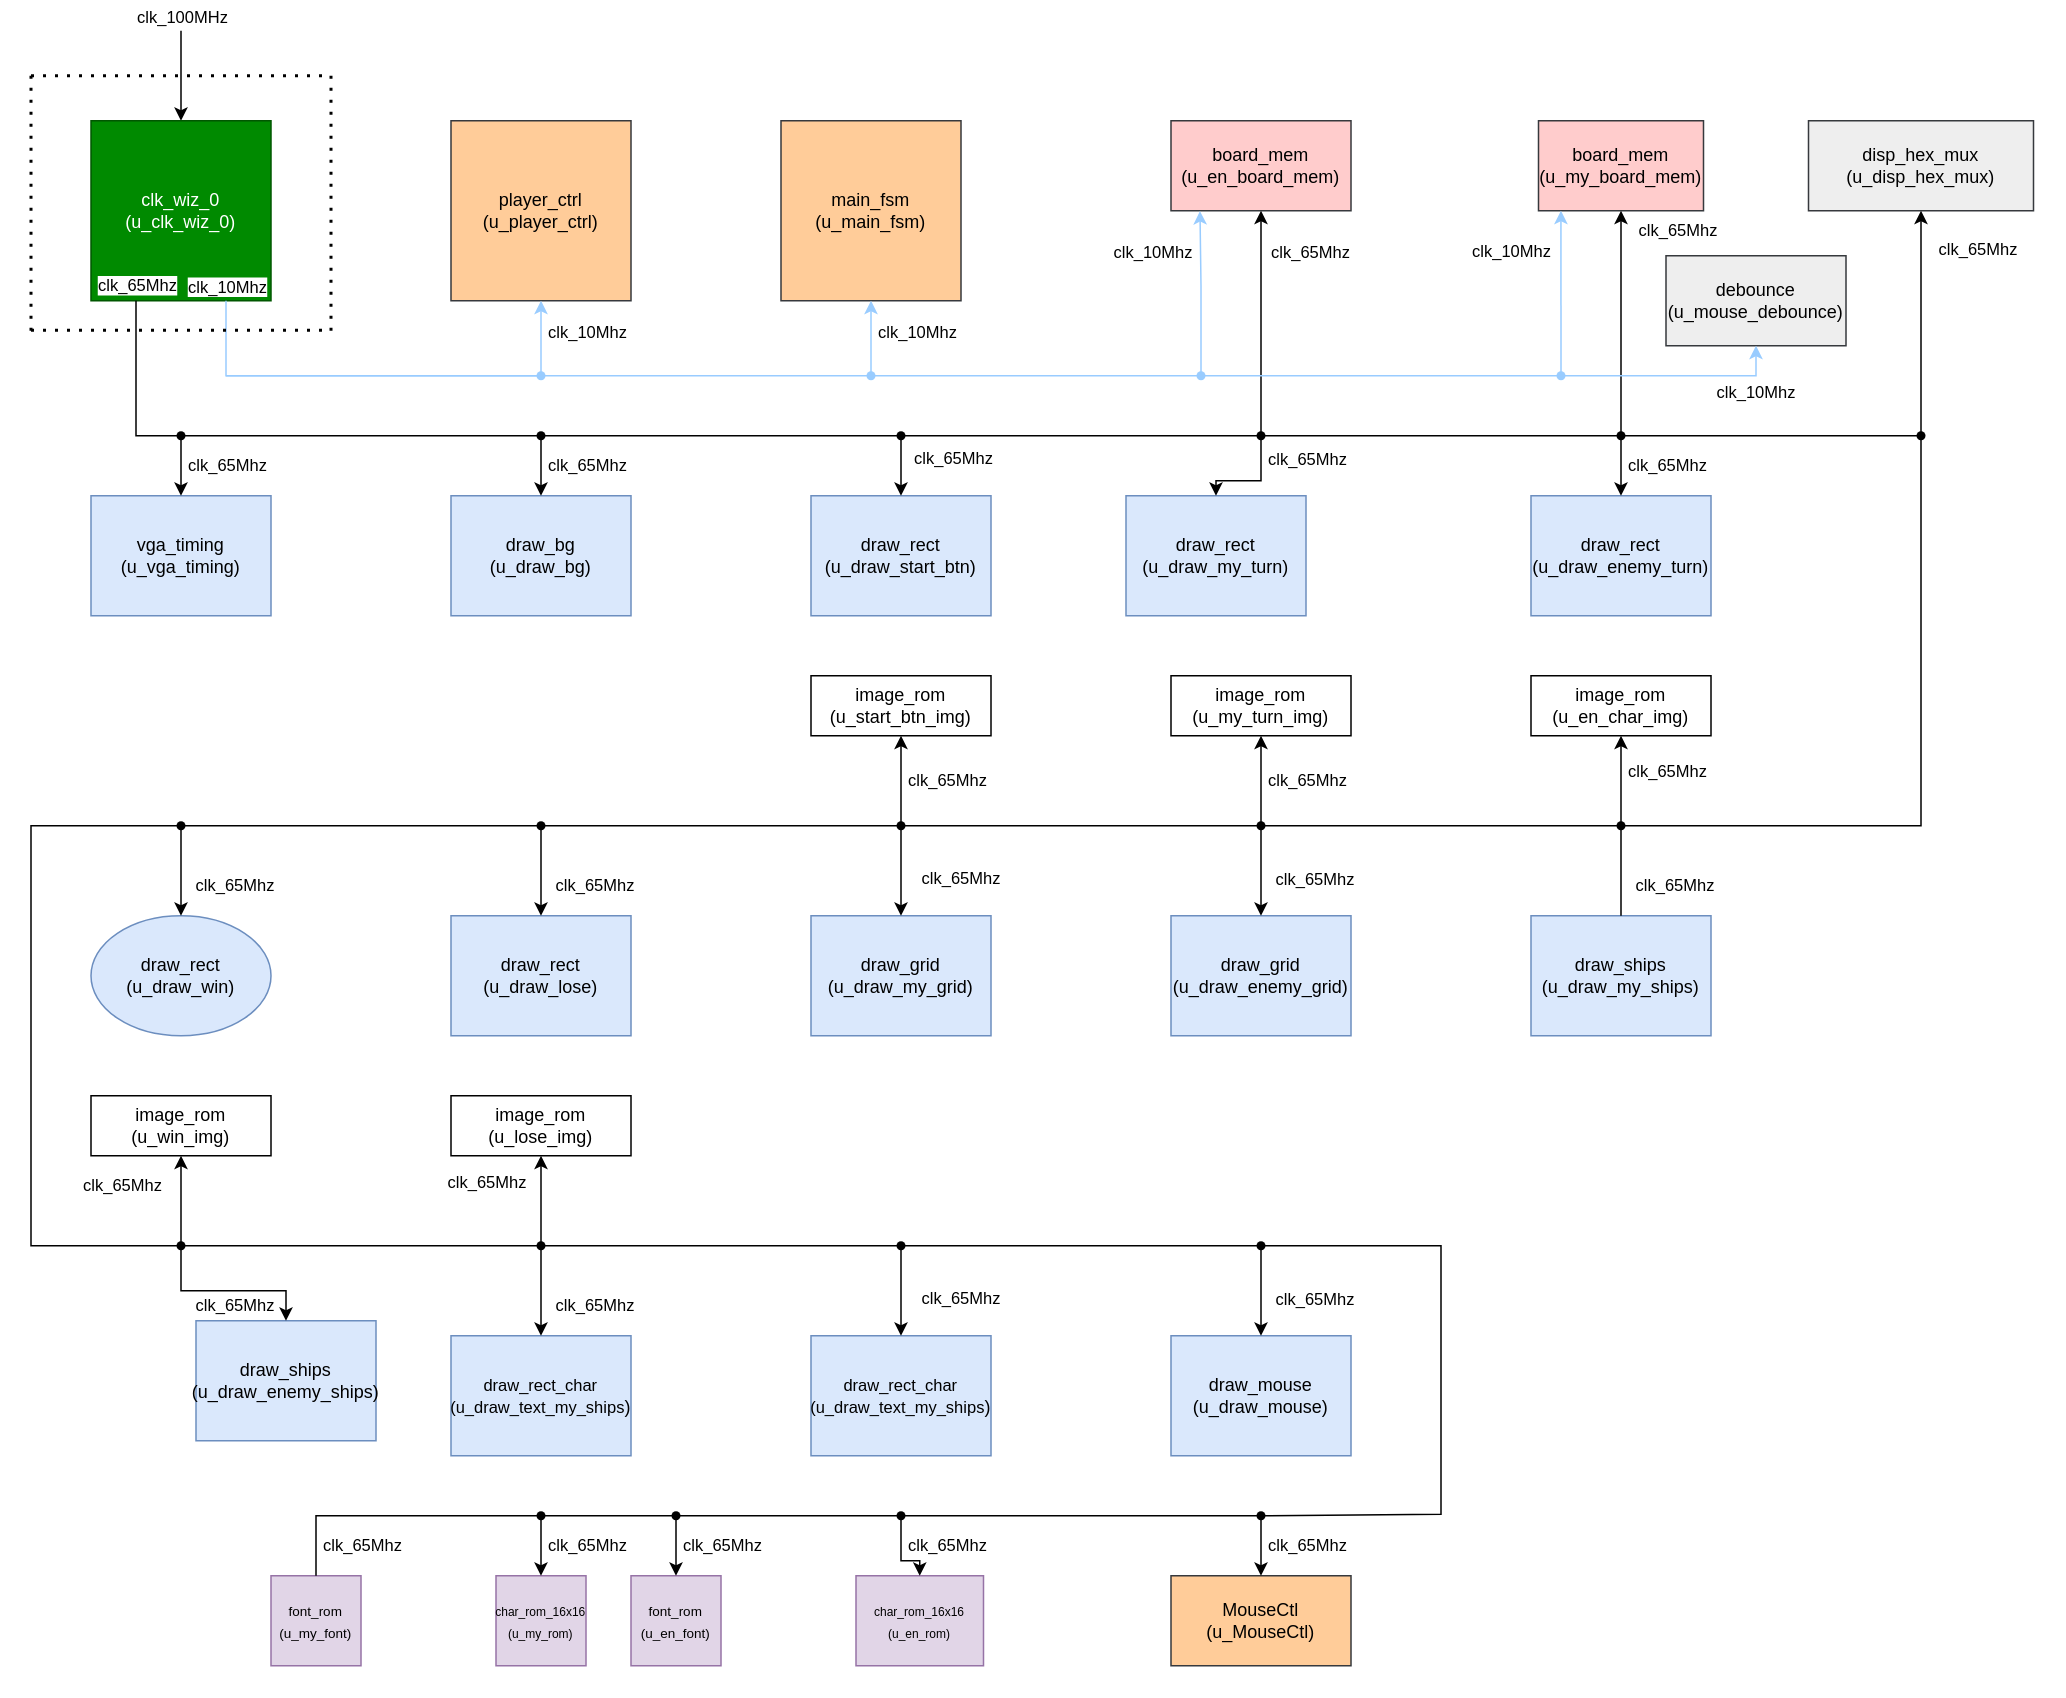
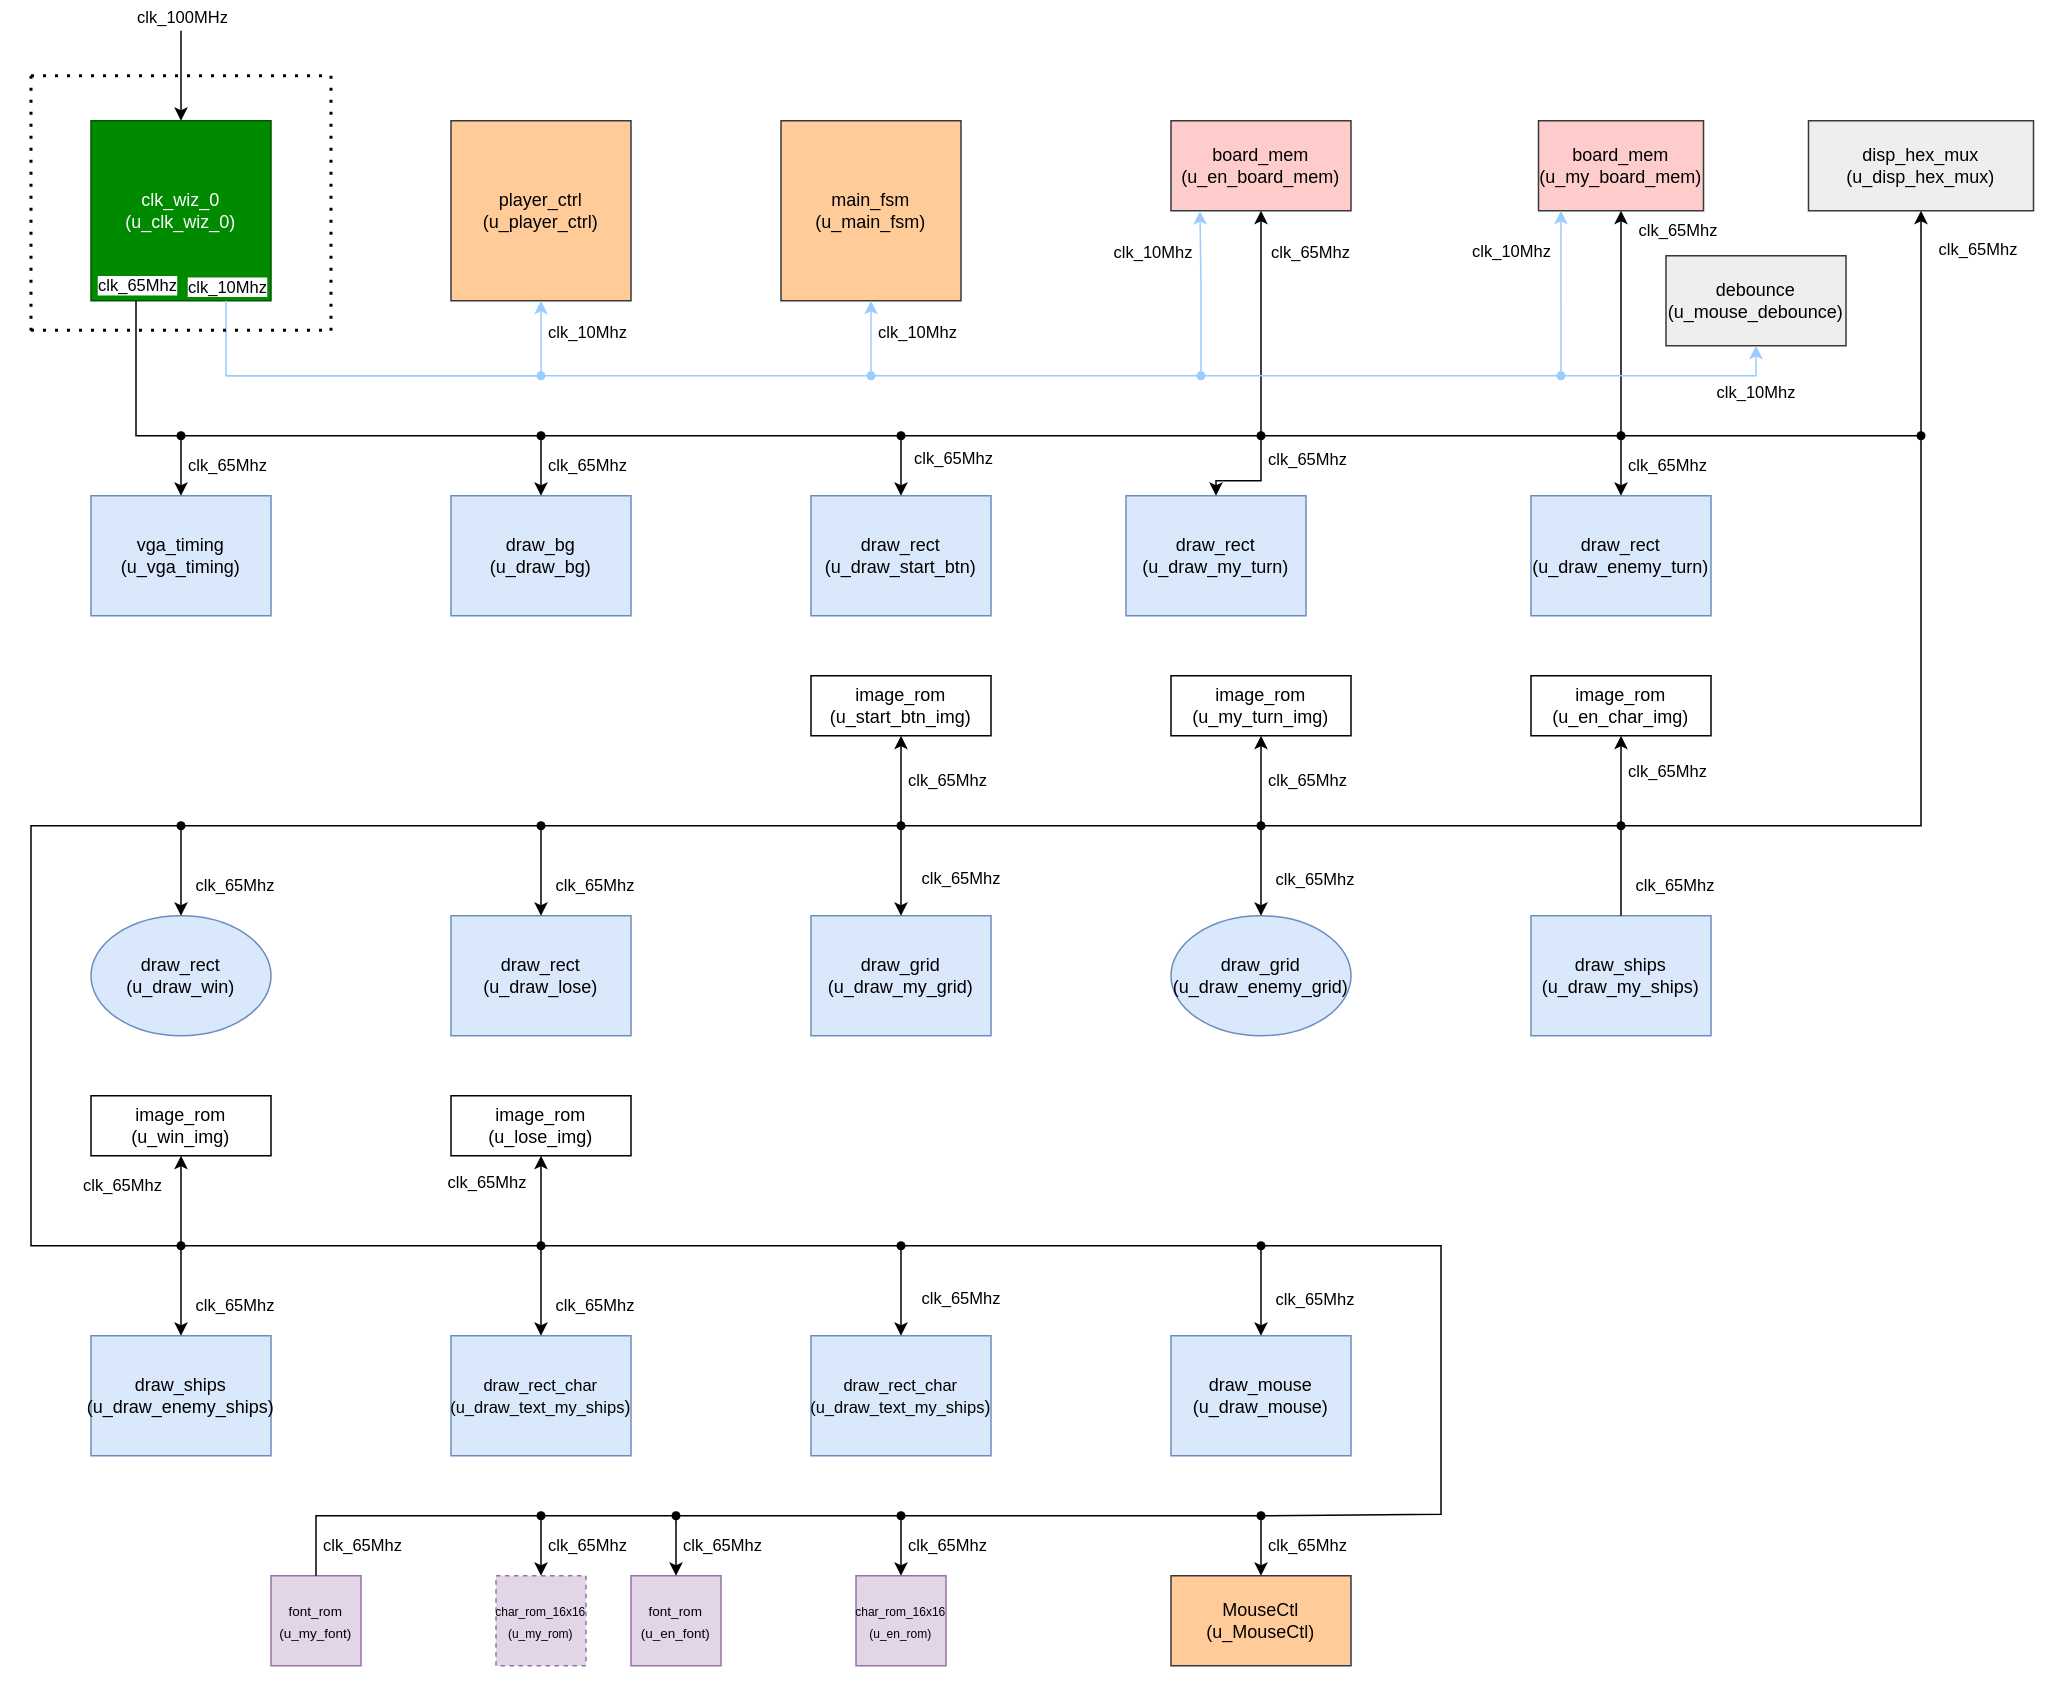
- <mxCell id="6" value="draw_grid&lt;br style=&quot;border-color: var(--border-color);&quot;&gt;(u_draw_enemy_grid)" style="rounded=0;whiteSpace=wrap;html=1;fillColor=#dae8fc;strokeColor=#6c8ebf;" vertex="1" parent="1"><mxGeometry x="780" y="610" width="120" height="80" as="geometry" /></mxCell>
+ <mxCell id="6" value="draw_grid&lt;br style=&quot;border-color: var(--border-color);&quot;&gt;(u_draw_enemy_grid)" style="ellipse;whiteSpace=wrap;html=1;fillColor=#dae8fc;strokeColor=#6c8ebf;" vertex="1" parent="1"><mxGeometry x="780" y="610" width="120" height="80" as="geometry" /></mxCell>
- <mxCell id="8" value="draw_ships&lt;br style=&quot;border-color: var(--border-color);&quot;&gt;(u_draw_enemy_ships)" style="rounded=0;whiteSpace=wrap;html=1;fillColor=#dae8fc;strokeColor=#6c8ebf;" vertex="1" parent="1"><mxGeometry x="130" y="880" width="120" height="80" as="geometry" /></mxCell>
+ <mxCell id="8" value="draw_ships&lt;br style=&quot;border-color: var(--border-color);&quot;&gt;(u_draw_enemy_ships)" style="rounded=0;whiteSpace=wrap;html=1;fillColor=#dae8fc;strokeColor=#6c8ebf;" vertex="1" parent="1"><mxGeometry x="60" y="890" width="120" height="80" as="geometry" /></mxCell>
- <mxCell id="21" value="&lt;font style=&quot;font-size: 8px;&quot;&gt;char_rom_16x16&lt;br&gt;(u_my_rom)&lt;br&gt;&lt;/font&gt;" style="rounded=0;whiteSpace=wrap;html=1;fillColor=#e1d5e7;strokeColor=#9673a6;" vertex="1" parent="1"><mxGeometry x="330" y="1050" width="60" height="60" as="geometry" /></mxCell>
+ <mxCell id="21" value="&lt;font style=&quot;font-size: 8px;&quot;&gt;char_rom_16x16&lt;br&gt;(u_my_rom)&lt;br&gt;&lt;/font&gt;" style="rounded=0;whiteSpace=wrap;html=1;fillColor=#e1d5e7;strokeColor=#9673a6;dashed=1;" vertex="1" parent="1"><mxGeometry x="330" y="1050" width="60" height="60" as="geometry" /></mxCell>
- <mxCell id="23" value="&lt;font style=&quot;font-size: 8px;&quot;&gt;char_rom_16x16&lt;br&gt;(u_en_rom)&lt;br&gt;&lt;/font&gt;" style="rounded=0;whiteSpace=wrap;html=1;fillColor=#e1d5e7;strokeColor=#9673a6;" vertex="1" parent="1"><mxGeometry x="570" y="1050" width="85" height="60" as="geometry" /></mxCell>
+ <mxCell id="23" value="&lt;font style=&quot;font-size: 8px;&quot;&gt;char_rom_16x16&lt;br&gt;(u_en_rom)&lt;br&gt;&lt;/font&gt;" style="rounded=0;whiteSpace=wrap;html=1;fillColor=#e1d5e7;strokeColor=#9673a6;" vertex="1" parent="1"><mxGeometry x="570" y="1050" width="60" height="60" as="geometry" /></mxCell>
